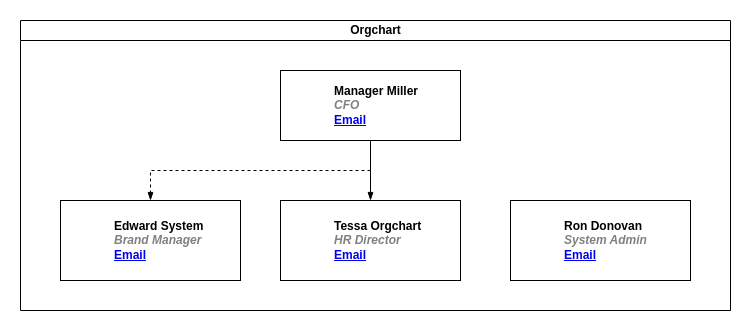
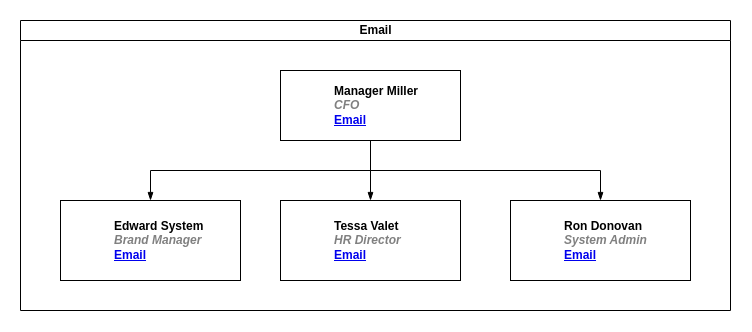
- <mxCell id="2" value="Orgchart" style="swimlane;html=1;startSize=20;horizontal=1;containerType=tree;glass=0;" parent="1" vertex="1"><mxGeometry x="20" y="20" width="710" height="290" as="geometry" /></mxCell>
+ <mxCell id="2" value="Email" style="swimlane;html=1;startSize=20;horizontal=1;containerType=tree;glass=0;" parent="1" vertex="1"><mxGeometry x="20" y="20" width="710" height="290" as="geometry" /></mxCell>
- <mxCell id="4" value="" style="endArrow=blockThin;endFill=1;fontSize=11;edgeStyle=elbowEdgeStyle;elbow=vertical;rounded=0;dashed=1;" parent="2" source="3" target="5" edge="1"><mxGeometry relative="1" as="geometry" /></mxCell>
+ <mxCell id="4" value="" style="endArrow=blockThin;endFill=1;fontSize=11;edgeStyle=elbowEdgeStyle;elbow=vertical;rounded=0;" parent="2" source="3" target="5" edge="1"><mxGeometry relative="1" as="geometry" /></mxCell>
+ <mxCell id="8" value="" style="endArrow=blockThin;endFill=1;fontSize=11;edgeStyle=elbowEdgeStyle;elbow=vertical;rounded=0;" parent="2" source="3" target="9" edge="1"><mxGeometry relative="1" as="geometry" /></mxCell>
- <mxCell id="7" value="Tessa Orgchart&lt;br&gt;&lt;i style=&quot;color: gray&quot;&gt;HR Director&lt;/i&gt;&lt;br&gt;&lt;a href=&quot;mailto:me@example.com&quot;&gt;Email&lt;/a&gt;" style="label;image=https://cdn3.iconfinder.com/data/icons/user-avatars-1/512/users-3-128.png;whiteSpace=wrap;html=1;rounded=0;glass=0;treeFolding=1;treeMoving=1;" parent="2" vertex="1"><mxGeometry x="260" y="180" width="180" height="80" as="geometry" /></mxCell>
+ <mxCell id="7" value="Tessa Valet&lt;br&gt;&lt;i style=&quot;color: gray&quot;&gt;HR Director&lt;/i&gt;&lt;br&gt;&lt;a href=&quot;mailto:me@example.com&quot;&gt;Email&lt;/a&gt;" style="label;image=https://cdn3.iconfinder.com/data/icons/user-avatars-1/512/users-3-128.png;whiteSpace=wrap;html=1;rounded=0;glass=0;treeFolding=1;treeMoving=1;" parent="2" vertex="1"><mxGeometry x="260" y="180" width="180" height="80" as="geometry" /></mxCell>
